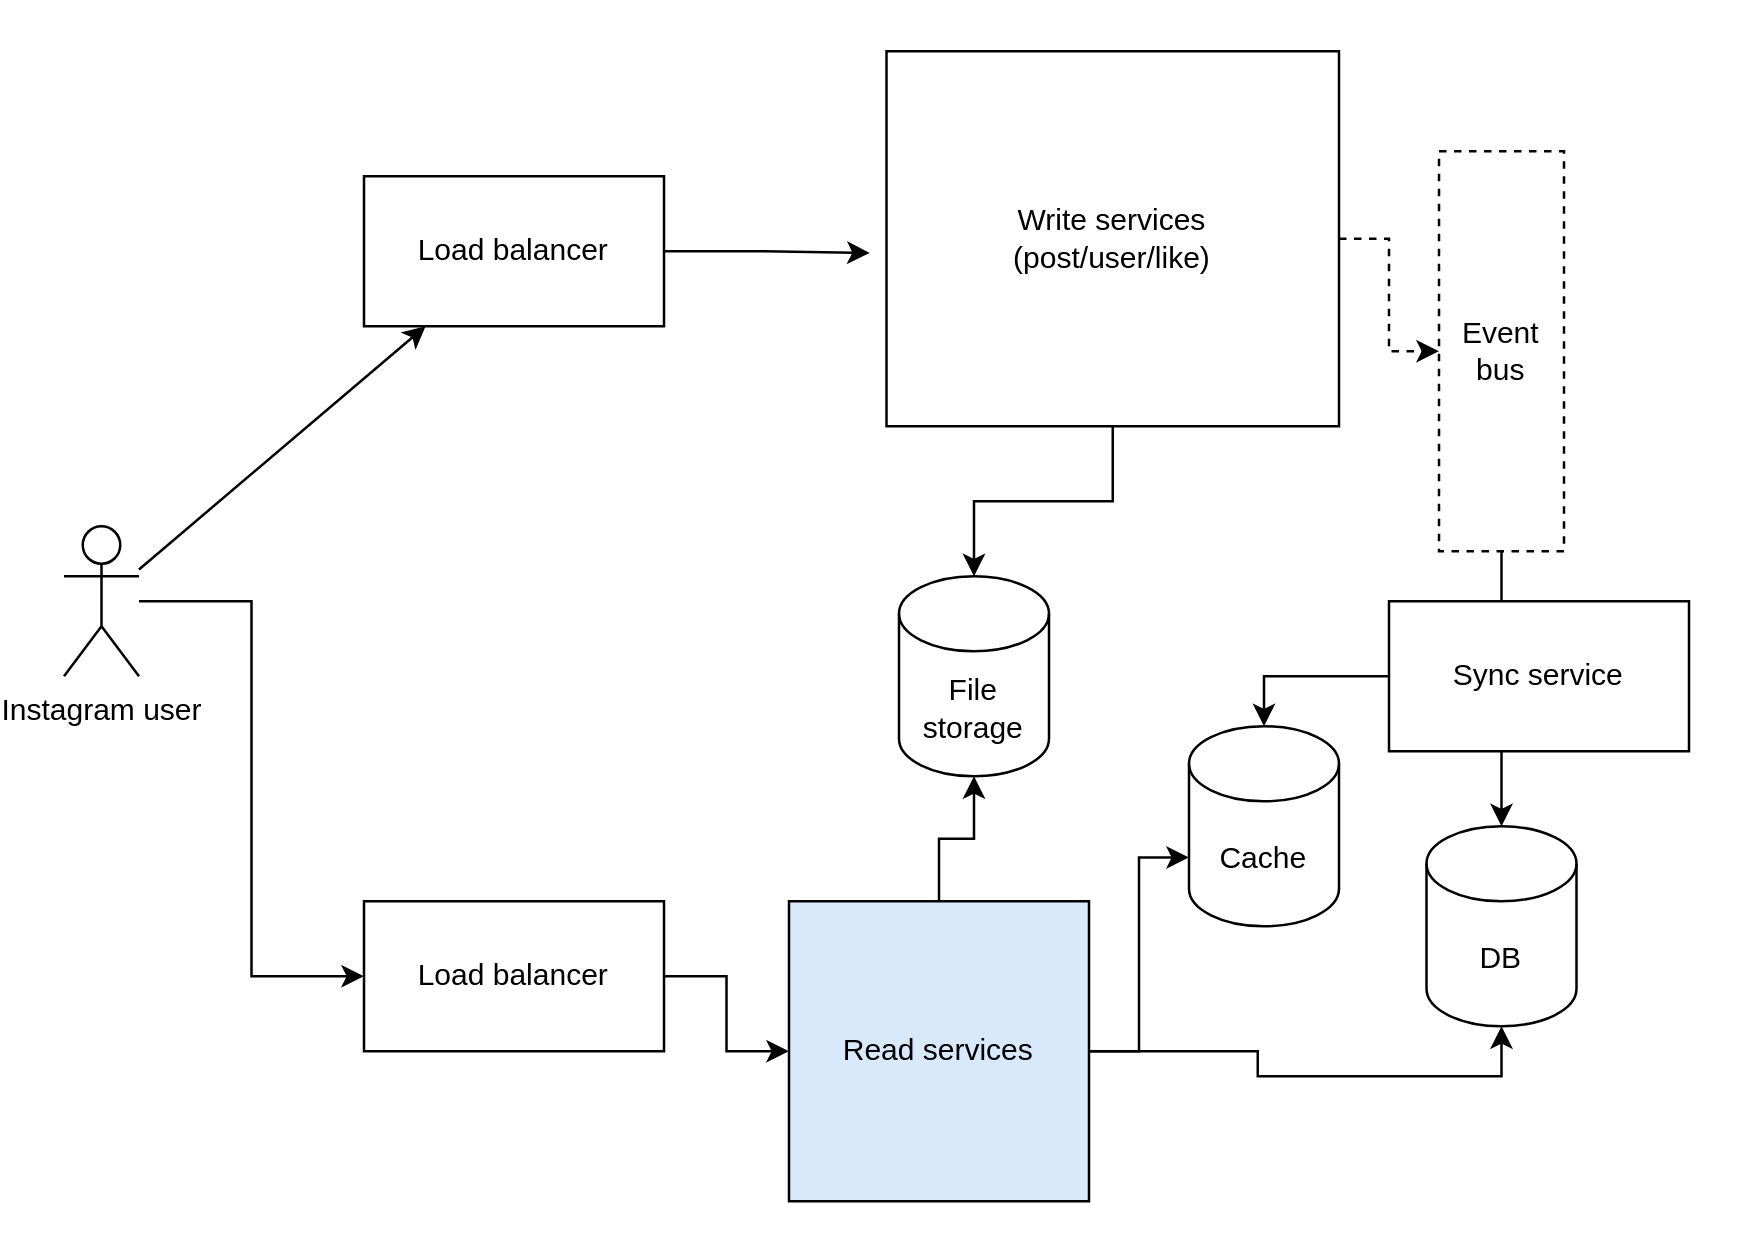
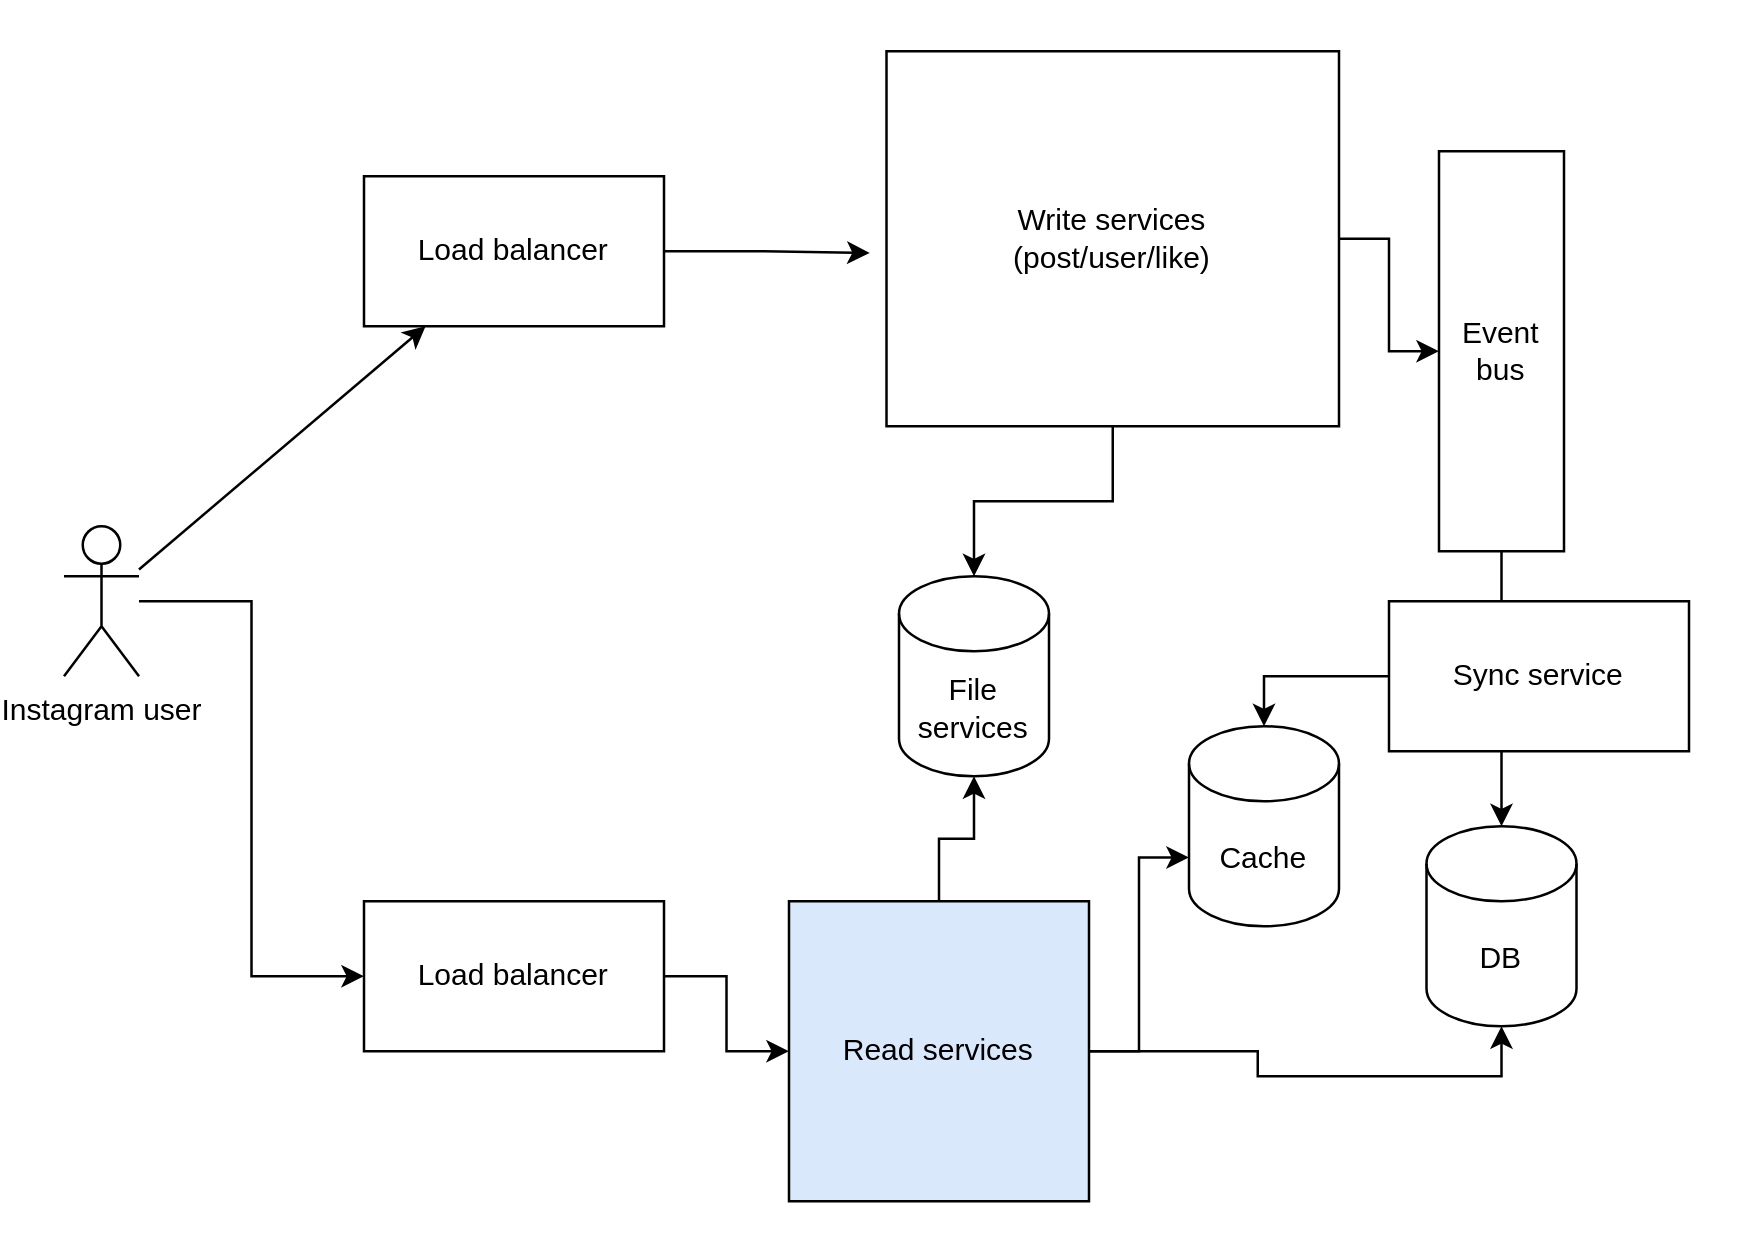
- <mxCell id="8" style="edgeStyle=orthogonalEdgeStyle;rounded=0;orthogonalLoop=1;jettySize=auto;html=1;dashed=1;" edge="1" parent="1" source="9" target="11"><mxGeometry relative="1" as="geometry" /></mxCell>
+ <mxCell id="8" style="edgeStyle=orthogonalEdgeStyle;rounded=0;orthogonalLoop=1;jettySize=auto;html=1;" edge="1" parent="1" source="9" target="11"><mxGeometry relative="1" as="geometry" /></mxCell>
- <mxCell id="11" value="&lt;div style=&quot;&quot;&gt;&lt;span style=&quot;background-color: initial;&quot;&gt;Event bus&lt;/span&gt;&lt;/div&gt;" style="rounded=0;whiteSpace=wrap;html=1;align=center;dashed=1;" vertex="1" parent="1"><mxGeometry x="570" y="60" width="50" height="160" as="geometry" /></mxCell>
+ <mxCell id="11" value="&lt;div style=&quot;&quot;&gt;&lt;span style=&quot;background-color: initial;&quot;&gt;Event bus&lt;/span&gt;&lt;/div&gt;" style="rounded=0;whiteSpace=wrap;html=1;align=center;" vertex="1" parent="1"><mxGeometry x="570" y="60" width="50" height="160" as="geometry" /></mxCell>
- <mxCell id="10" value="File storage" style="shape=cylinder3;whiteSpace=wrap;html=1;boundedLbl=1;backgroundOutline=1;size=15;" vertex="1" parent="1"><mxGeometry x="354" y="230" width="60" height="80" as="geometry" /></mxCell>
+ <mxCell id="10" value="File services" style="shape=cylinder3;whiteSpace=wrap;html=1;boundedLbl=1;backgroundOutline=1;size=15;" vertex="1" parent="1"><mxGeometry x="354" y="230" width="60" height="80" as="geometry" /></mxCell>
